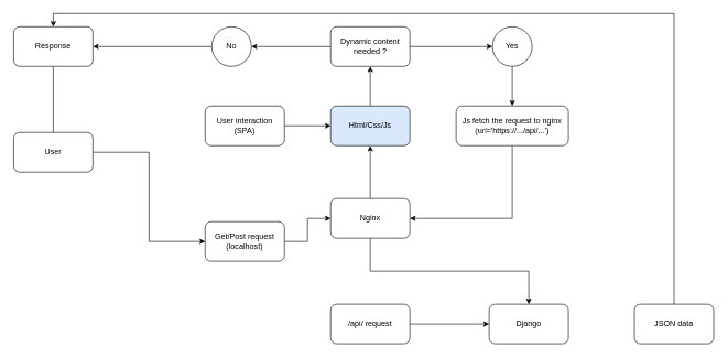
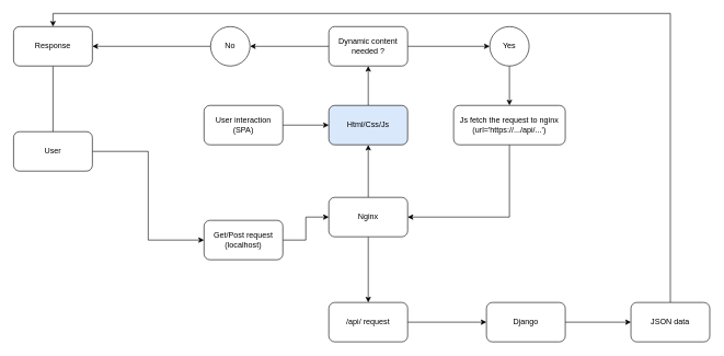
- <mxCell id="5" style="edgeStyle=orthogonalEdgeStyle;rounded=0;orthogonalLoop=1;jettySize=auto;html=1;exitX=0.5;exitY=1;exitDx=0;exitDy=0;" parent="1" source="6" target="23" edge="1"><mxGeometry relative="1" as="geometry" /></mxCell>
+ <mxCell id="5" style="edgeStyle=orthogonalEdgeStyle;rounded=0;orthogonalLoop=1;jettySize=auto;html=1;exitX=0.5;exitY=1;exitDx=0;exitDy=0;entryX=0.5;entryY=0;entryDx=0;entryDy=0;" parent="1" source="6" target="21" edge="1"><mxGeometry relative="1" as="geometry" /></mxCell>
+ <mxCell id="22" style="edgeStyle=orthogonalEdgeStyle;rounded=0;orthogonalLoop=1;jettySize=auto;html=1;exitX=1;exitY=0.5;exitDx=0;exitDy=0;" edge="1" parent="1" source="23" target="29"><mxGeometry relative="1" as="geometry" /></mxCell>
